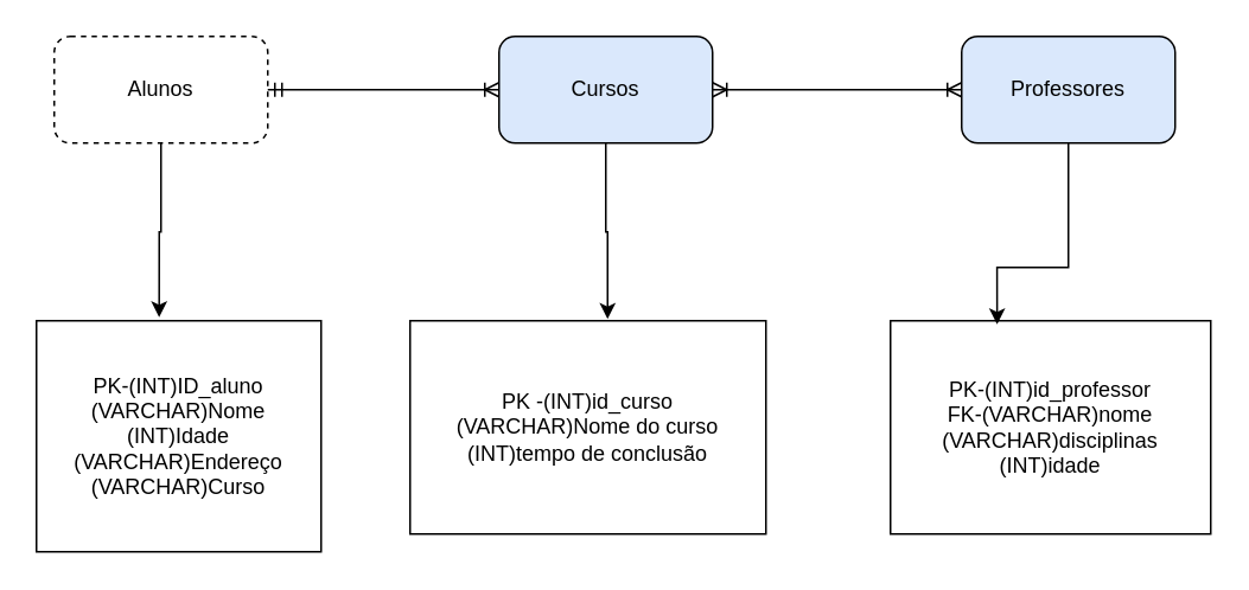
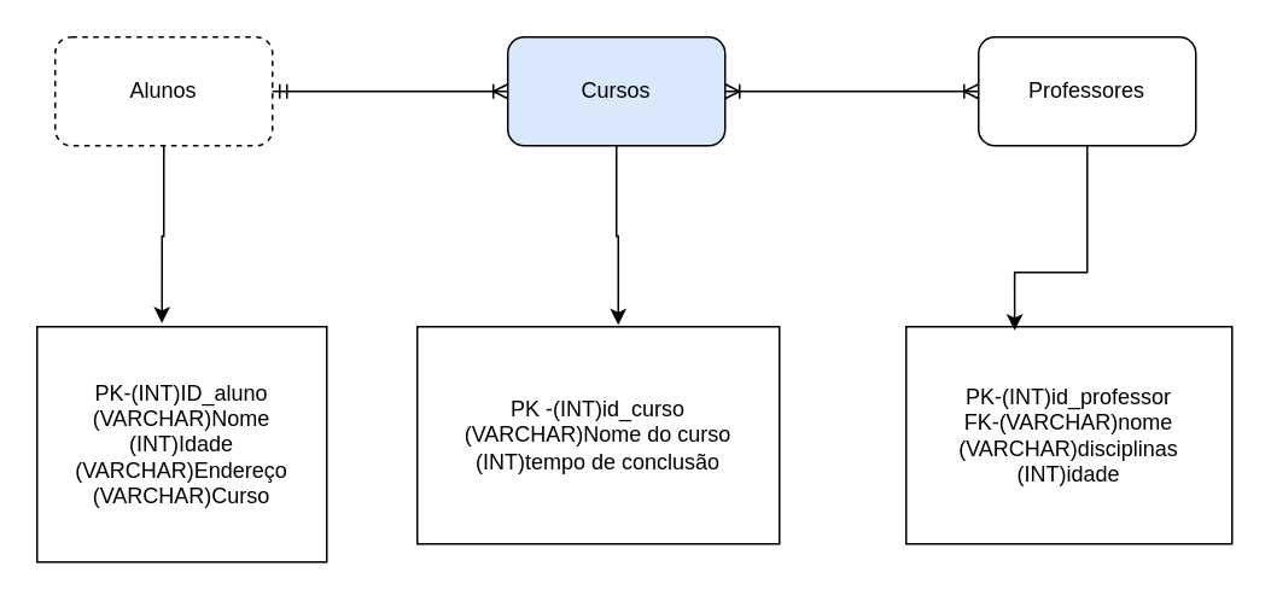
- <mxCell id="2" value="Professores" style="rounded=1;whiteSpace=wrap;html=1;fillColor=#dae8fc;" vertex="1" parent="1"><mxGeometry x="540" width="120" height="60" as="geometry" y="20" /></mxCell>
+ <mxCell id="2" value="Professores" style="rounded=1;whiteSpace=wrap;html=1;" vertex="1" parent="1"><mxGeometry x="540" width="120" height="60" as="geometry" y="20" /></mxCell>
